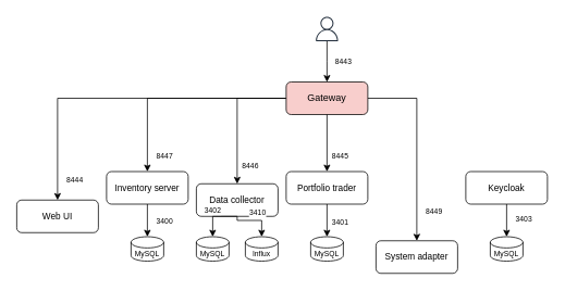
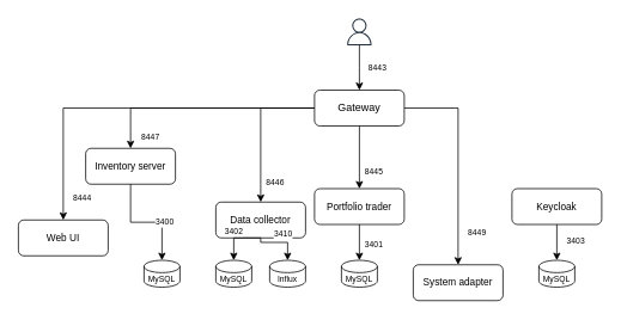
- <mxCell id="10" value="Gateway" style="rounded=1;whiteSpace=wrap;html=1;fillColor=#f8cecc;" vertex="1" parent="1"><mxGeometry x="350" y="100" width="100" height="40" as="geometry" /></mxCell>
+ <mxCell id="10" value="Gateway" style="rounded=1;whiteSpace=wrap;html=1;" vertex="1" parent="1"><mxGeometry x="350" y="100" width="100" height="40" as="geometry" /></mxCell>
- <mxCell id="12" value="Inventory server" style="rounded=1;whiteSpace=wrap;html=1;fontSize=11;" vertex="1" parent="1"><mxGeometry x="130" y="210" width="100" height="40" as="geometry" /></mxCell>
+ <mxCell id="12" value="Inventory server" style="rounded=1;whiteSpace=wrap;html=1;fontSize=11;" vertex="1" parent="1"><mxGeometry x="95" y="165" width="100" height="40" as="geometry" /></mxCell>
